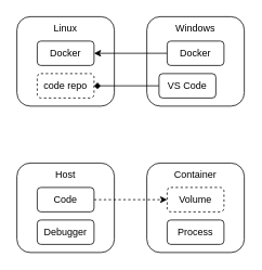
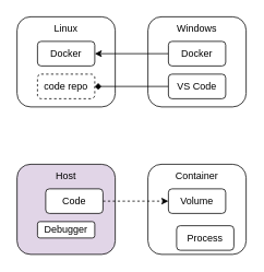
- <mxCell id="8" value="VS Code" style="rounded=1;whiteSpace=wrap;html=1;" vertex="1" parent="1"><mxGeometry x="195" y="90" width="70" height="30" as="geometry" /></mxCell>
+ <mxCell id="8" value="VS Code" style="rounded=1;whiteSpace=wrap;html=1;" vertex="1" parent="1"><mxGeometry x="205" y="90" width="70" height="30" as="geometry" /></mxCell>
- <mxCell id="11" value="Host" style="rounded=1;whiteSpace=wrap;html=1;verticalAlign=top;" vertex="1" parent="1"><mxGeometry x="20" y="200" width="120" height="110" as="geometry" /></mxCell>
+ <mxCell id="11" value="Host" style="rounded=1;whiteSpace=wrap;html=1;verticalAlign=top;fillColor=#e1d5e7;" vertex="1" parent="1"><mxGeometry x="20" y="200" width="120" height="110" as="geometry" /></mxCell>
- <mxCell id="16" value="Code" style="rounded=1;whiteSpace=wrap;html=1;" vertex="1" parent="1"><mxGeometry x="45" y="230" width="70" height="30" as="geometry" /></mxCell>
+ <mxCell id="16" value="Code" style="rounded=1;whiteSpace=wrap;html=1;" vertex="1" parent="1"><mxGeometry x="55" y="230" width="70" height="30" as="geometry" /></mxCell>
- <mxCell id="14" value="Volume" style="rounded=1;whiteSpace=wrap;html=1;dashed=1;" vertex="1" parent="1"><mxGeometry x="205" y="230" width="70" height="30" as="geometry" /></mxCell>
+ <mxCell id="14" value="Volume" style="rounded=1;whiteSpace=wrap;html=1;" vertex="1" parent="1"><mxGeometry x="205" y="230" width="70" height="30" as="geometry" /></mxCell>
- <mxCell id="12" value="Debugger" style="rounded=1;whiteSpace=wrap;html=1;" vertex="1" parent="1"><mxGeometry x="45" y="270" width="70" height="30" as="geometry" /></mxCell>
+ <mxCell id="12" value="Debugger" style="rounded=1;whiteSpace=wrap;html=1;" vertex="1" parent="1"><mxGeometry x="45" y="270" width="70" height="20" as="geometry" /></mxCell>
- <mxCell id="15" value="Process" style="rounded=1;whiteSpace=wrap;html=1;" vertex="1" parent="1"><mxGeometry x="205" y="270" width="70" height="30" as="geometry" /></mxCell>
+ <mxCell id="15" value="Process" style="rounded=1;whiteSpace=wrap;html=1;" vertex="1" parent="1"><mxGeometry x="215" y="275" width="70" height="30" as="geometry" /></mxCell>
